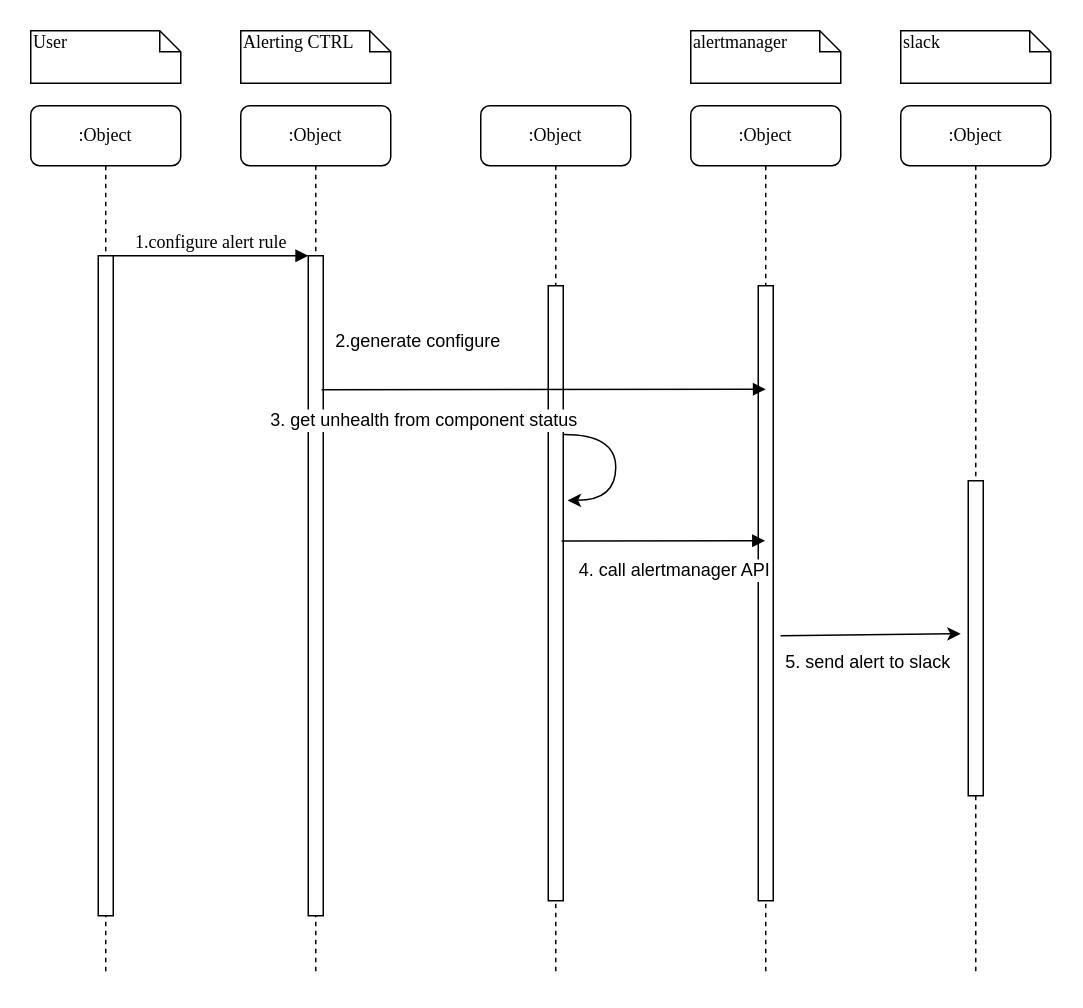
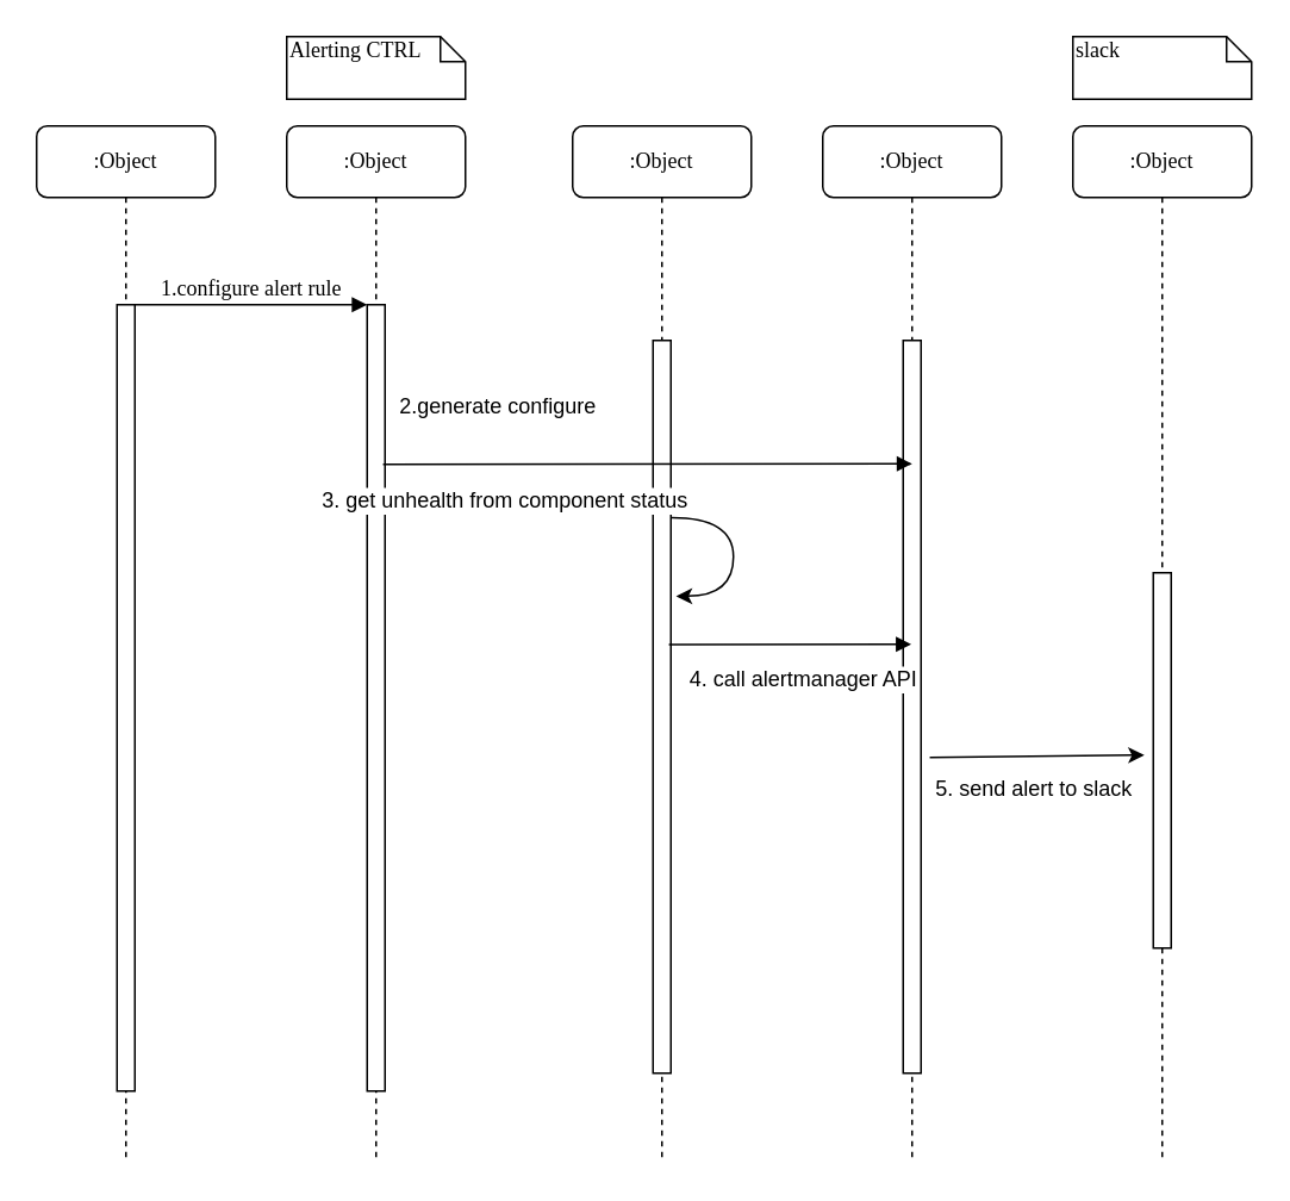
- <mxCell id="14" value="User" style="shape=note;whiteSpace=wrap;html=1;size=14;verticalAlign=top;align=left;spacingTop=-6;rounded=0;shadow=0;comic=0;labelBackgroundColor=none;strokeWidth=1;fontFamily=Verdana;fontSize=12" vertex="1" parent="1"><mxGeometry x="20" y="20" width="100" height="35" as="geometry" /></mxCell>
- <mxCell id="16" value="alertmanager" style="shape=note;whiteSpace=wrap;html=1;size=14;verticalAlign=top;align=left;spacingTop=-6;rounded=0;shadow=0;comic=0;labelBackgroundColor=none;strokeWidth=1;fontFamily=Verdana;fontSize=12" vertex="1" parent="1"><mxGeometry x="460" y="20" width="100" height="35" as="geometry" /></mxCell>
